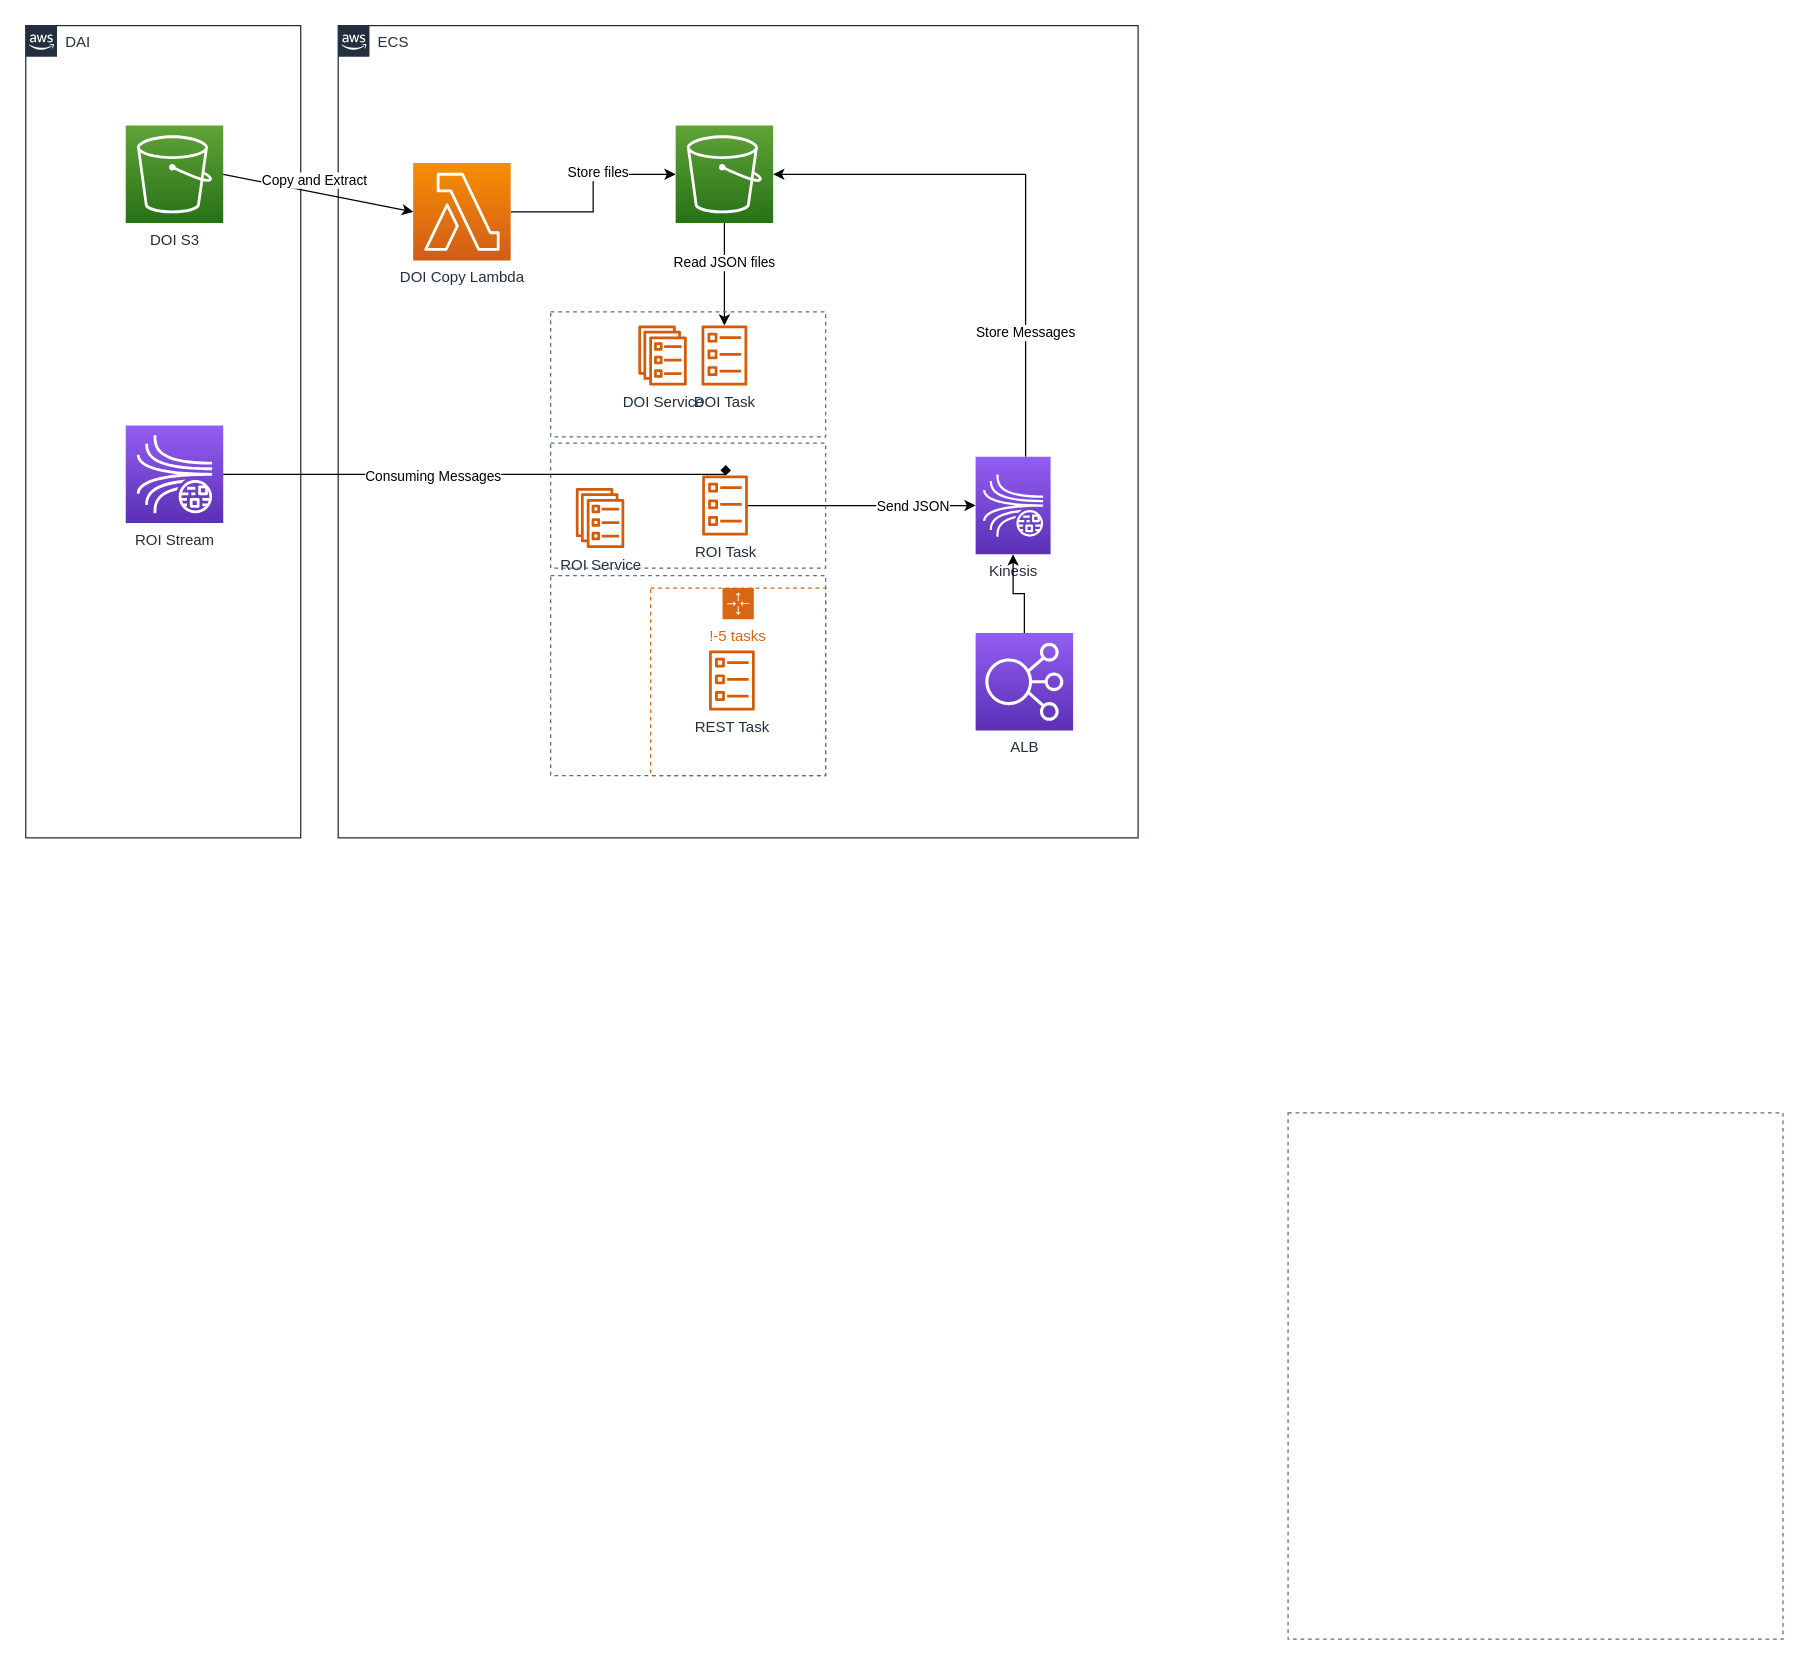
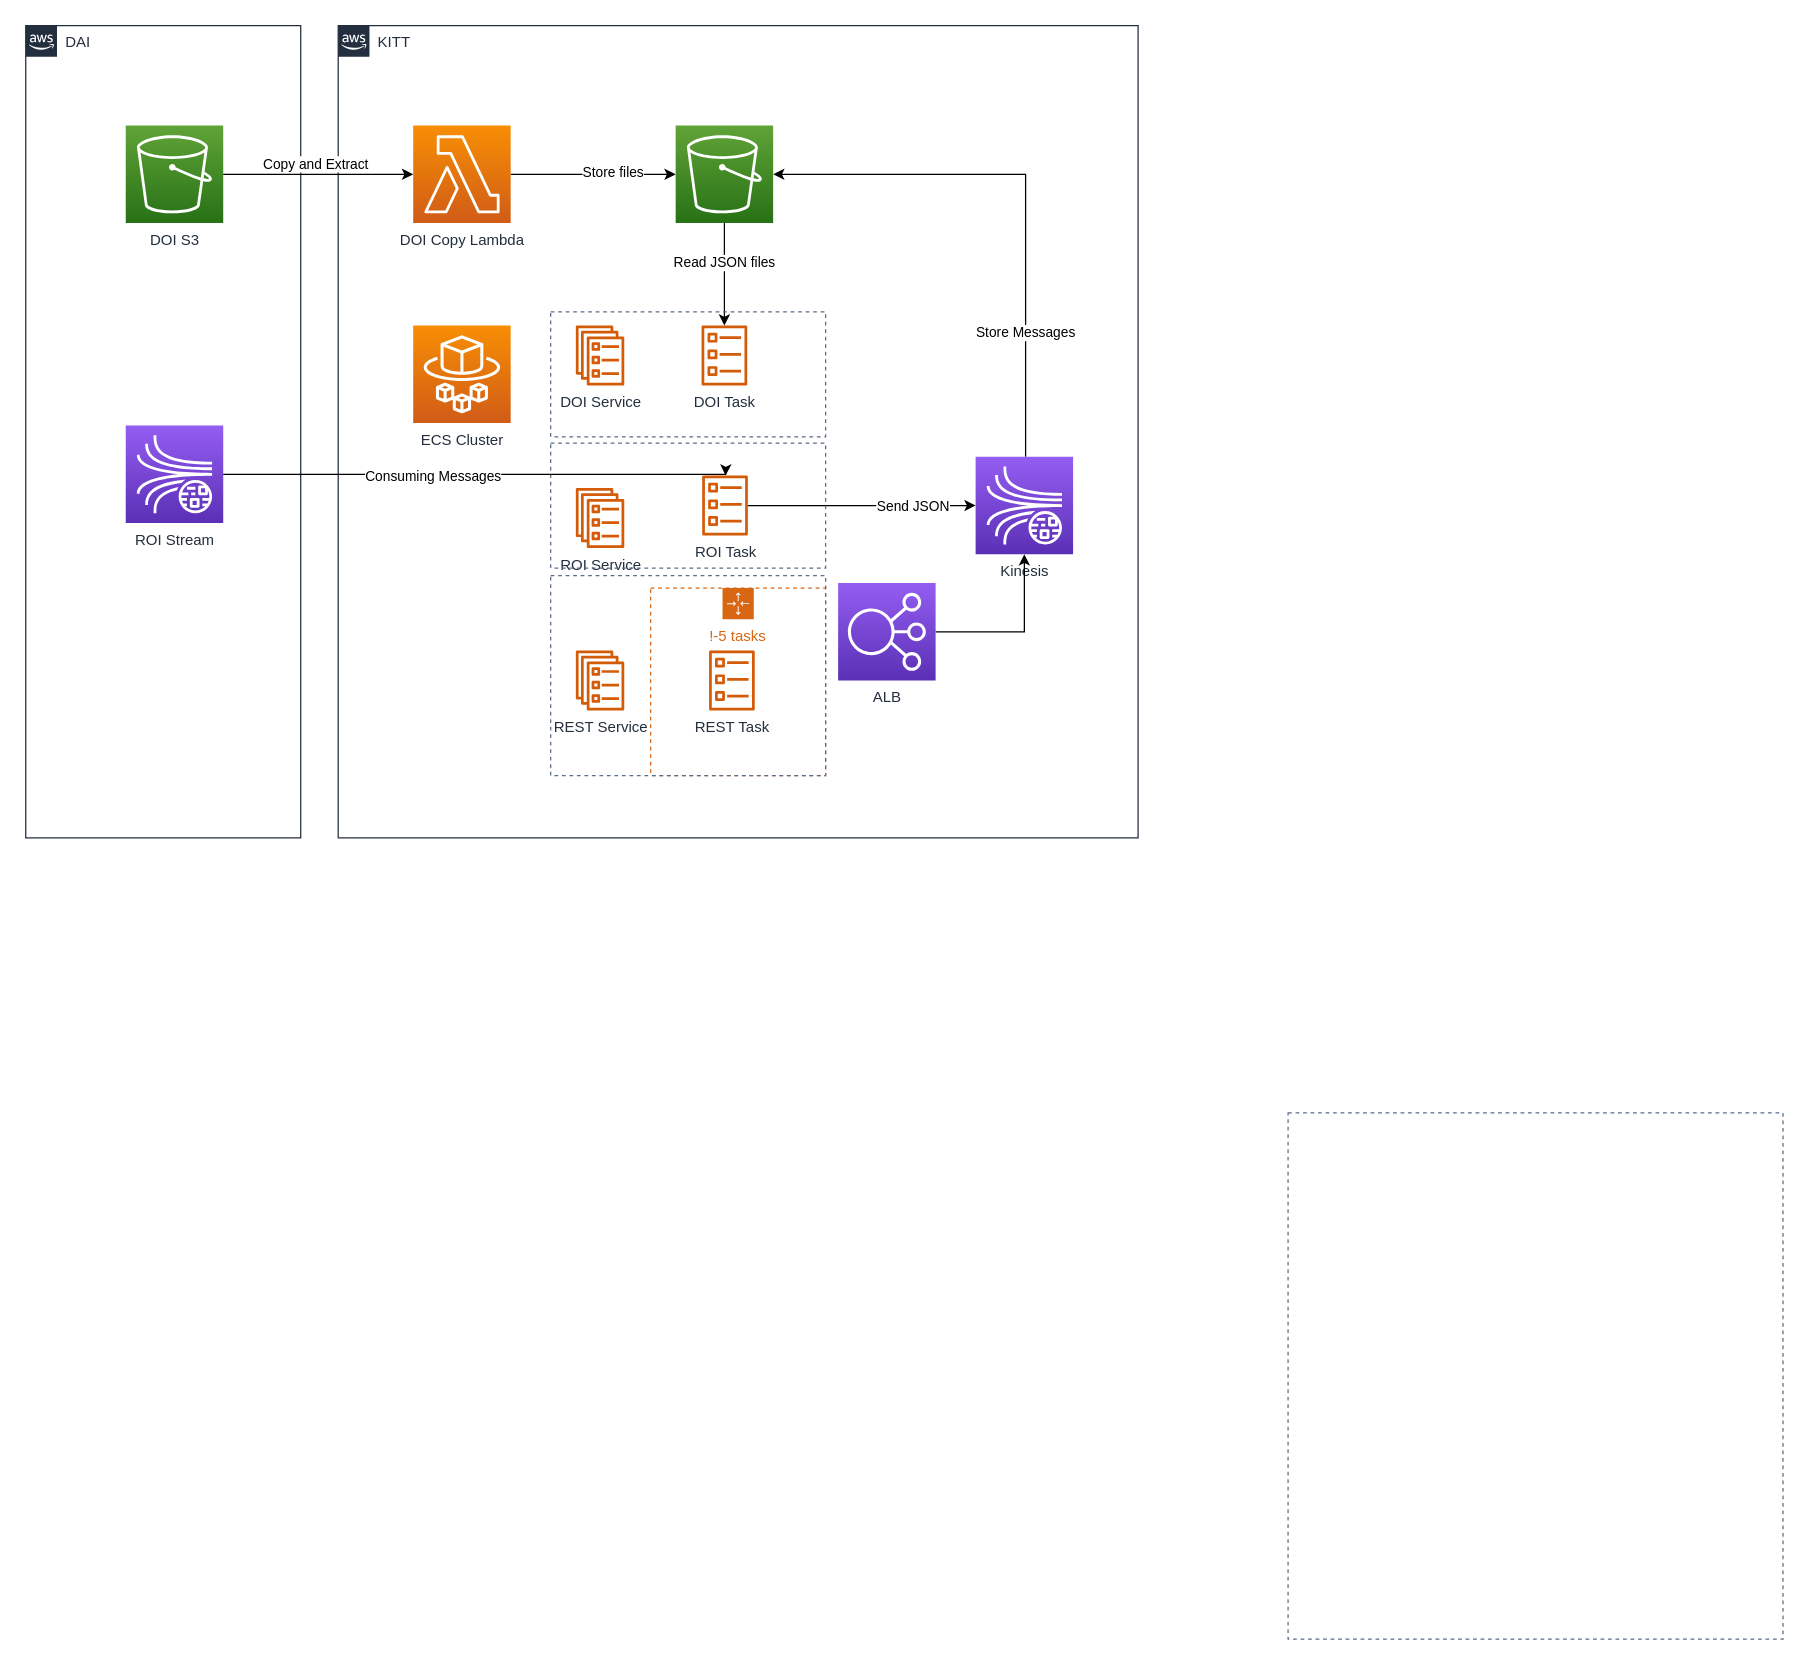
- <mxCell id="5" value="ECS" style="points=[[0,0],[0.25,0],[0.5,0],[0.75,0],[1,0],[1,0.25],[1,0.5],[1,0.75],[1,1],[0.75,1],[0.5,1],[0.25,1],[0,1],[0,0.75],[0,0.5],[0,0.25]];outlineConnect=0;gradientColor=none;html=1;whiteSpace=wrap;fontSize=12;fontStyle=0;shape=mxgraph.aws4.group;grIcon=mxgraph.aws4.group_aws_cloud_alt;strokeColor=#232F3E;fillColor=none;verticalAlign=top;align=left;spacingLeft=30;fontColor=#232F3E;dashed=0;labelBackgroundColor=#ffffff;container=1;pointerEvents=0;collapsible=0;recursiveResize=0;" parent="1" vertex="1"><mxGeometry x="270" y="20" width="640" height="650" as="geometry" /></mxCell>
+ <mxCell id="5" value="KITT" style="points=[[0,0],[0.25,0],[0.5,0],[0.75,0],[1,0],[1,0.25],[1,0.5],[1,0.75],[1,1],[0.75,1],[0.5,1],[0.25,1],[0,1],[0,0.75],[0,0.5],[0,0.25]];outlineConnect=0;gradientColor=none;html=1;whiteSpace=wrap;fontSize=12;fontStyle=0;shape=mxgraph.aws4.group;grIcon=mxgraph.aws4.group_aws_cloud_alt;strokeColor=#232F3E;fillColor=none;verticalAlign=top;align=left;spacingLeft=30;fontColor=#232F3E;dashed=0;labelBackgroundColor=#ffffff;container=1;pointerEvents=0;collapsible=0;recursiveResize=0;" parent="1" vertex="1"><mxGeometry x="270" y="20" width="640" height="650" as="geometry" /></mxCell>
- <mxCell id="8" value="DOI Copy Lambda" style="sketch=0;points=[[0,0,0],[0.25,0,0],[0.5,0,0],[0.75,0,0],[1,0,0],[0,1,0],[0.25,1,0],[0.5,1,0],[0.75,1,0],[1,1,0],[0,0.25,0],[0,0.5,0],[0,0.75,0],[1,0.25,0],[1,0.5,0],[1,0.75,0]];outlineConnect=0;fontColor=#232F3E;gradientColor=#F78E04;gradientDirection=north;fillColor=#D05C17;strokeColor=#ffffff;dashed=0;verticalLabelPosition=bottom;verticalAlign=top;align=center;html=1;fontSize=12;fontStyle=0;aspect=fixed;shape=mxgraph.aws4.resourceIcon;resIcon=mxgraph.aws4.lambda;" vertex="1" parent="5"><mxGeometry x="60" y="110" width="78" height="78" as="geometry" /></mxCell>
+ <mxCell id="8" value="DOI Copy Lambda" style="sketch=0;points=[[0,0,0],[0.25,0,0],[0.5,0,0],[0.75,0,0],[1,0,0],[0,1,0],[0.25,1,0],[0.5,1,0],[0.75,1,0],[1,1,0],[0,0.25,0],[0,0.5,0],[0,0.75,0],[1,0.25,0],[1,0.5,0],[1,0.75,0]];outlineConnect=0;fontColor=#232F3E;gradientColor=#F78E04;gradientDirection=north;fillColor=#D05C17;strokeColor=#ffffff;dashed=0;verticalLabelPosition=bottom;verticalAlign=top;align=center;html=1;fontSize=12;fontStyle=0;aspect=fixed;shape=mxgraph.aws4.resourceIcon;resIcon=mxgraph.aws4.lambda;" vertex="1" parent="5"><mxGeometry x="60" y="80" width="78" height="78" as="geometry" /></mxCell>
- <mxCell id="11" value="DOI Service" style="sketch=0;outlineConnect=0;fontColor=#232F3E;gradientColor=none;fillColor=#D45B07;strokeColor=none;dashed=0;verticalLabelPosition=bottom;verticalAlign=top;align=center;html=1;fontSize=12;fontStyle=0;aspect=fixed;pointerEvents=1;shape=mxgraph.aws4.ecs_service;" vertex="1" parent="5"><mxGeometry x="240" y="240" width="39" height="48" as="geometry" /></mxCell>
+ <mxCell id="11" value="DOI Service" style="sketch=0;outlineConnect=0;fontColor=#232F3E;gradientColor=none;fillColor=#D45B07;strokeColor=none;dashed=0;verticalLabelPosition=bottom;verticalAlign=top;align=center;html=1;fontSize=12;fontStyle=0;aspect=fixed;pointerEvents=1;shape=mxgraph.aws4.ecs_service;" vertex="1" parent="5"><mxGeometry x="190" y="240" width="39" height="48" as="geometry" /></mxCell>
+ <mxCell id="10" value="ECS Cluster" style="sketch=0;points=[[0,0,0],[0.25,0,0],[0.5,0,0],[0.75,0,0],[1,0,0],[0,1,0],[0.25,1,0],[0.5,1,0],[0.75,1,0],[1,1,0],[0,0.25,0],[0,0.5,0],[0,0.75,0],[1,0.25,0],[1,0.5,0],[1,0.75,0]];outlineConnect=0;fontColor=#232F3E;gradientColor=#F78E04;gradientDirection=north;fillColor=#D05C17;strokeColor=#ffffff;dashed=0;verticalLabelPosition=bottom;verticalAlign=top;align=center;html=1;fontSize=12;fontStyle=0;aspect=fixed;shape=mxgraph.aws4.resourceIcon;resIcon=mxgraph.aws4.fargate;" vertex="1" parent="5"><mxGeometry x="60" y="240" width="78" height="78" as="geometry" /></mxCell>
- <mxCell id="31" value="" style="rounded=0;orthogonalLoop=1;jettySize=auto;html=1;orthogonal=0;bendable=1;edgeStyle=orthogonalEdgeStyle;endArrow=diamond;" edge="1" parent="1" source="4" target="14"><mxGeometry relative="1" as="geometry"><Array as="points"><mxPoint x="580" y="379" /></Array></mxGeometry></mxCell>
+ <mxCell id="31" value="" style="rounded=0;orthogonalLoop=1;jettySize=auto;html=1;orthogonal=0;bendable=1;edgeStyle=orthogonalEdgeStyle;" edge="1" parent="1" source="4" target="14"><mxGeometry relative="1" as="geometry"><Array as="points"><mxPoint x="580" y="379" /></Array></mxGeometry></mxCell>
- <mxCell id="24" value="Kinesis" style="sketch=0;points=[[0,0,0],[0.25,0,0],[0.5,0,0],[0.75,0,0],[1,0,0],[0,1,0],[0.25,1,0],[0.5,1,0],[0.75,1,0],[1,1,0],[0,0.25,0],[0,0.5,0],[0,0.75,0],[1,0.25,0],[1,0.5,0],[1,0.75,0]];outlineConnect=0;fontColor=#232F3E;gradientColor=#945DF2;gradientDirection=north;fillColor=#5A30B5;strokeColor=#ffffff;dashed=0;verticalLabelPosition=bottom;verticalAlign=top;align=center;html=1;fontSize=12;fontStyle=0;aspect=fixed;shape=mxgraph.aws4.resourceIcon;resIcon=mxgraph.aws4.kinesis_data_streams;" vertex="1" parent="5"><mxGeometry x="510" y="345" width="60" height="78" as="geometry" /></mxCell>
+ <mxCell id="24" value="Kinesis" style="sketch=0;points=[[0,0,0],[0.25,0,0],[0.5,0,0],[0.75,0,0],[1,0,0],[0,1,0],[0.25,1,0],[0.5,1,0],[0.75,1,0],[1,1,0],[0,0.25,0],[0,0.5,0],[0,0.75,0],[1,0.25,0],[1,0.5,0],[1,0.75,0]];outlineConnect=0;fontColor=#232F3E;gradientColor=#945DF2;gradientDirection=north;fillColor=#5A30B5;strokeColor=#ffffff;dashed=0;verticalLabelPosition=bottom;verticalAlign=top;align=center;html=1;fontSize=12;fontStyle=0;aspect=fixed;shape=mxgraph.aws4.resourceIcon;resIcon=mxgraph.aws4.kinesis_data_streams;" vertex="1" parent="5"><mxGeometry x="510" y="345" width="78" height="78" as="geometry" /></mxCell>
+ <mxCell id="18" value="REST Service" style="sketch=0;outlineConnect=0;fontColor=#232F3E;gradientColor=none;fillColor=#D45B07;strokeColor=none;dashed=0;verticalLabelPosition=bottom;verticalAlign=top;align=center;html=1;fontSize=12;fontStyle=0;aspect=fixed;pointerEvents=1;shape=mxgraph.aws4.ecs_service;" vertex="1" parent="15"><mxGeometry x="-60" y="50" width="39" height="48" as="geometry" /></mxCell>
- <mxCell id="29" value="ALB" style="sketch=0;points=[[0,0,0],[0.25,0,0],[0.5,0,0],[0.75,0,0],[1,0,0],[0,1,0],[0.25,1,0],[0.5,1,0],[0.75,1,0],[1,1,0],[0,0.25,0],[0,0.5,0],[0,0.75,0],[1,0.25,0],[1,0.5,0],[1,0.75,0]];outlineConnect=0;fontColor=#232F3E;gradientColor=#945DF2;gradientDirection=north;fillColor=#5A30B5;strokeColor=#ffffff;dashed=0;verticalLabelPosition=bottom;verticalAlign=top;align=center;html=1;fontSize=12;fontStyle=0;aspect=fixed;shape=mxgraph.aws4.resourceIcon;resIcon=mxgraph.aws4.elastic_load_balancing;" vertex="1" parent="5"><mxGeometry x="510" y="486" width="78" height="78" as="geometry" /></mxCell>
+ <mxCell id="29" value="ALB" style="sketch=0;points=[[0,0,0],[0.25,0,0],[0.5,0,0],[0.75,0,0],[1,0,0],[0,1,0],[0.25,1,0],[0.5,1,0],[0.75,1,0],[1,1,0],[0,0.25,0],[0,0.5,0],[0,0.75,0],[1,0.25,0],[1,0.5,0],[1,0.75,0]];outlineConnect=0;fontColor=#232F3E;gradientColor=#945DF2;gradientDirection=north;fillColor=#5A30B5;strokeColor=#ffffff;dashed=0;verticalLabelPosition=bottom;verticalAlign=top;align=center;html=1;fontSize=12;fontStyle=0;aspect=fixed;shape=mxgraph.aws4.resourceIcon;resIcon=mxgraph.aws4.elastic_load_balancing;" vertex="1" parent="5"><mxGeometry x="400" y="446" width="78" height="78" as="geometry" /></mxCell>
